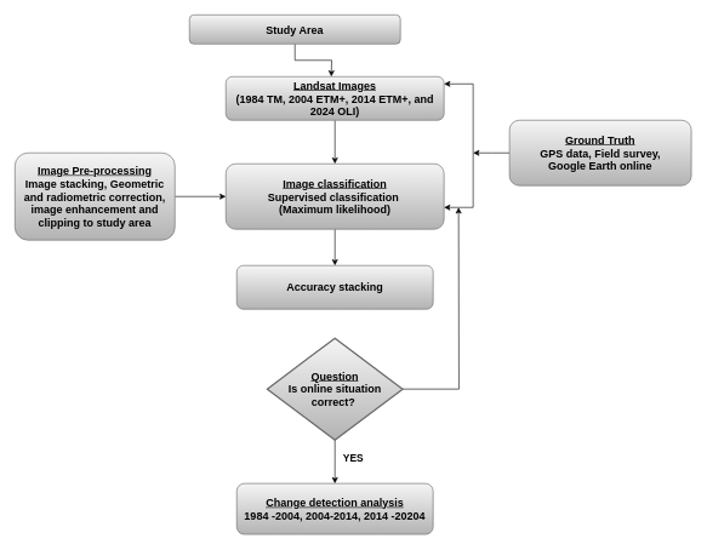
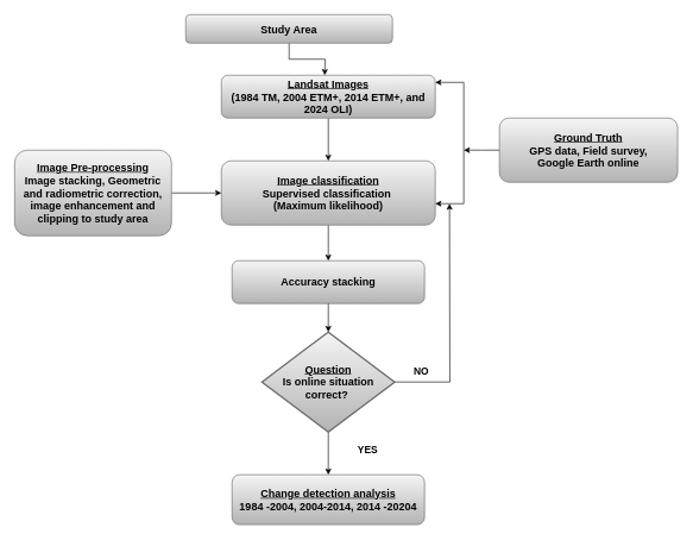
+ <mxCell id="20" style="edgeStyle=orthogonalEdgeStyle;rounded=0;orthogonalLoop=1;jettySize=auto;html=1;exitX=0.5;exitY=1;exitDx=0;exitDy=0;entryX=0.5;entryY=0;entryDx=0;entryDy=0;entryPerimeter=0;" edge="1" parent="1" source="18" target="14"><mxGeometry relative="1" as="geometry" /></mxCell>
+ <mxCell id="22" value="&lt;b&gt;&lt;font style=&quot;font-size: 14px;&quot;&gt;NO&lt;/font&gt;&lt;/b&gt;" style="text;html=1;align=center;verticalAlign=middle;resizable=0;points=[];autosize=1;strokeColor=none;fillColor=none;" vertex="1" parent="1"><mxGeometry x="570" y="505" width="40" height="30" as="geometry" /></mxCell>
- <mxCell id="21" value="&lt;b&gt;&lt;font style=&quot;font-size: 14px;&quot;&gt;YES&lt;/font&gt;&lt;/b&gt;" style="text;html=1;align=center;verticalAlign=middle;resizable=0;points=[];autosize=1;strokeColor=none;fillColor=none;" vertex="1" parent="1"><mxGeometry x="460" y="615" width="50" height="30" as="geometry" /></mxCell>
+ <mxCell id="21" value="&lt;b&gt;&lt;font style=&quot;font-size: 14px;&quot;&gt;YES&lt;/font&gt;&lt;/b&gt;" style="text;html=1;align=center;verticalAlign=middle;resizable=0;points=[];autosize=1;strokeColor=none;fillColor=none;" vertex="1" parent="1"><mxGeometry x="490" y="615" width="50" height="30" as="geometry" /></mxCell>
